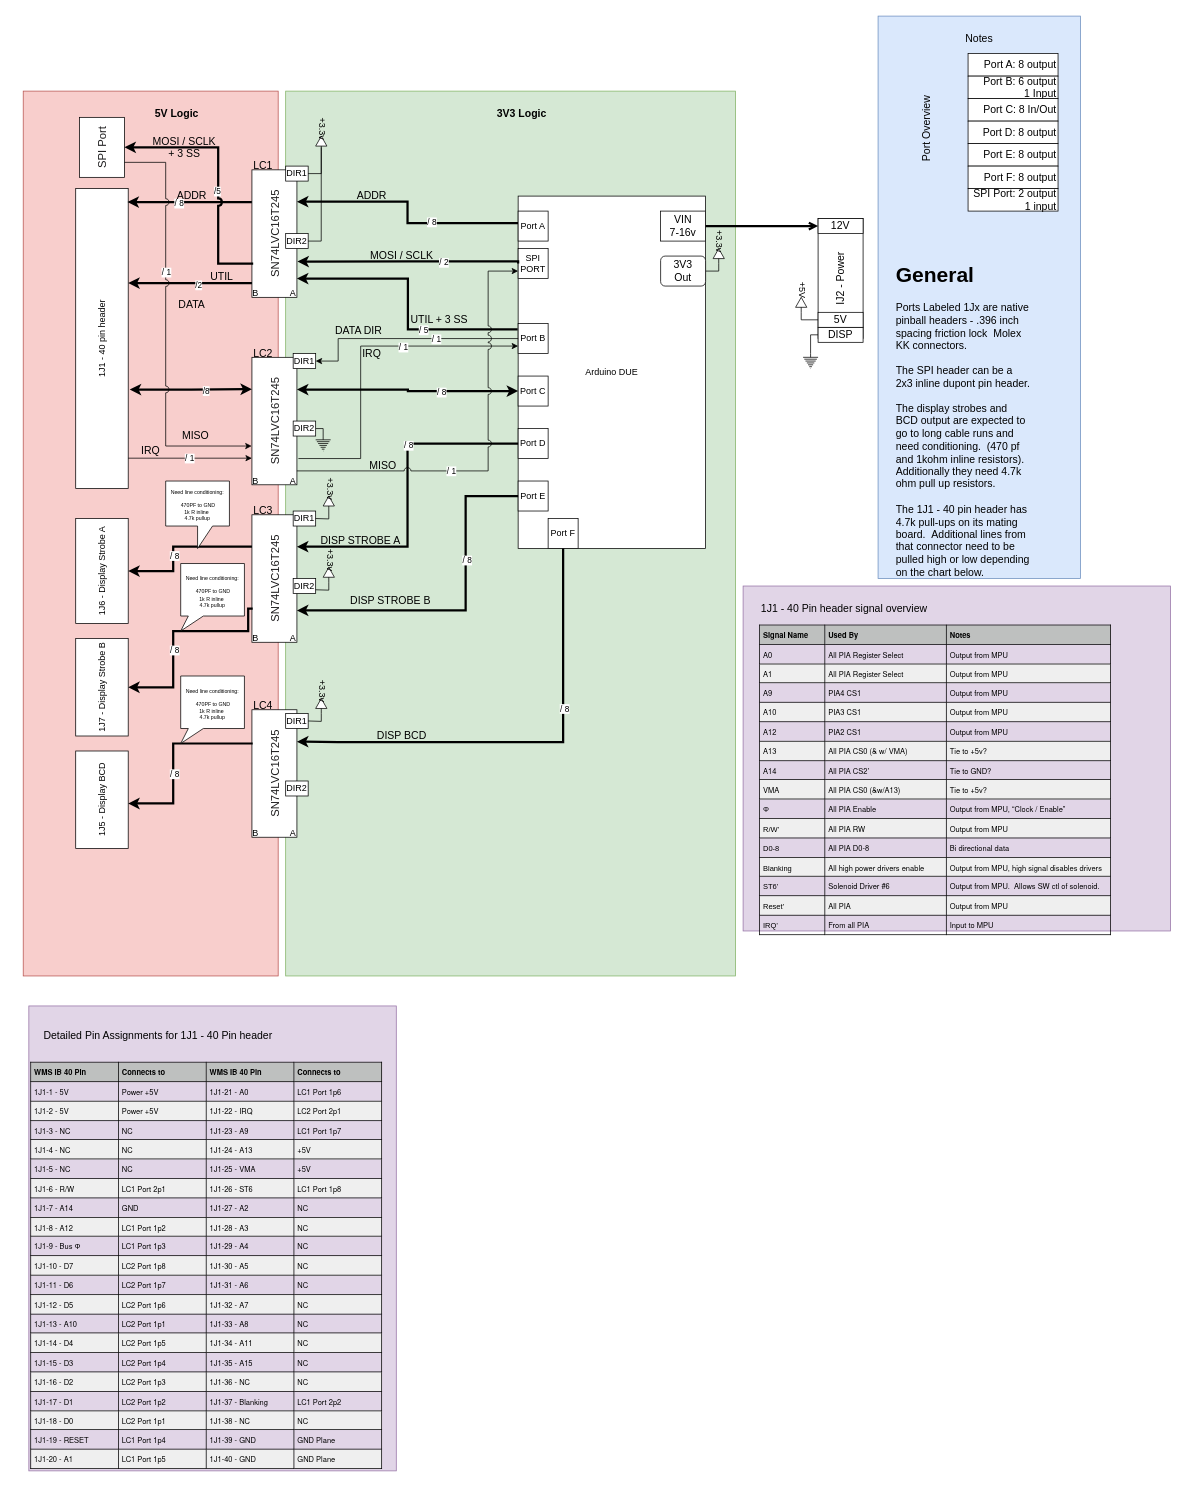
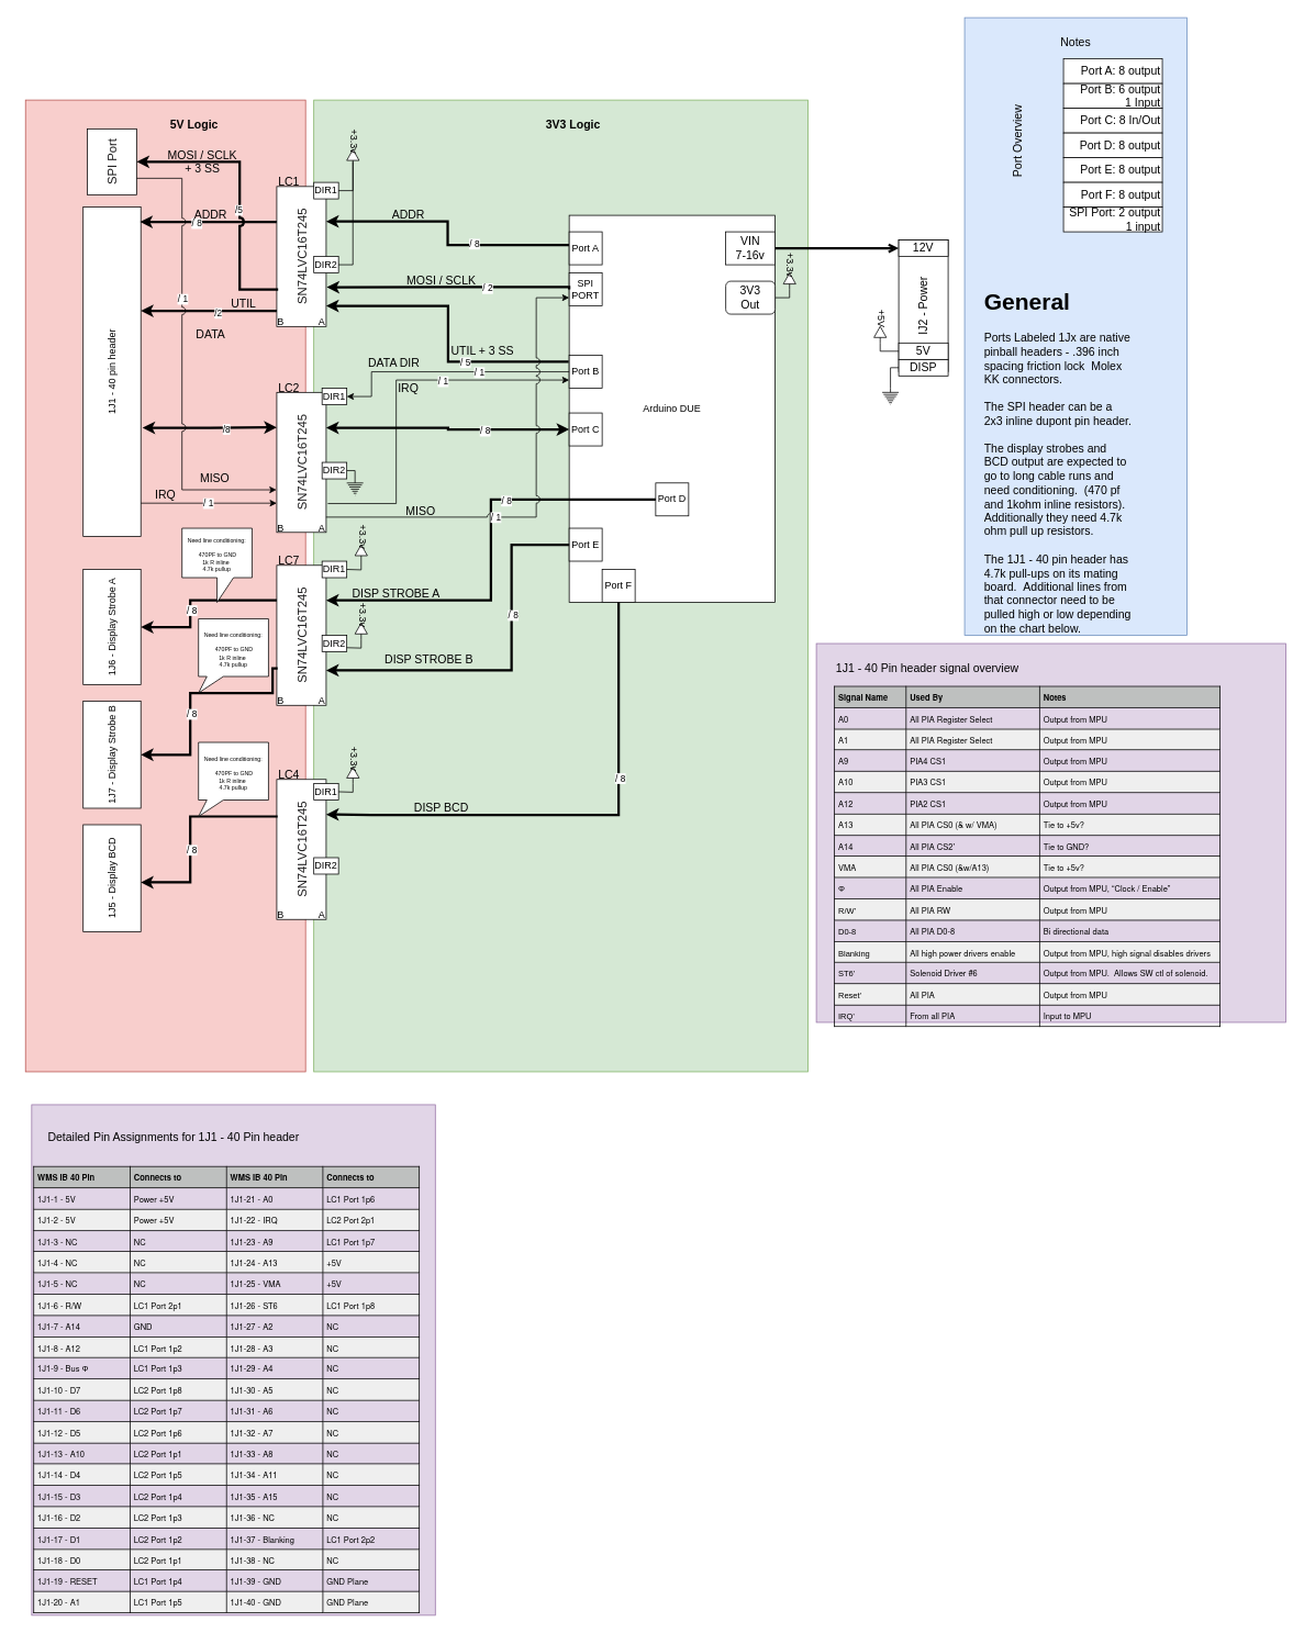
- <mxCell id="38" value="Port D" style="rounded=0;whiteSpace=wrap;html=1;" vertex="1" parent="1"><mxGeometry x="690" y="571" width="40" height="40" as="geometry" /></mxCell>
+ <mxCell id="38" value="Port D" style="rounded=0;whiteSpace=wrap;html=1;" vertex="1" parent="1"><mxGeometry x="795" y="586" width="40" height="40" as="geometry" /></mxCell>
- <mxCell id="134" value="LC3" style="text;html=1;strokeColor=none;fillColor=none;align=center;verticalAlign=middle;whiteSpace=wrap;rounded=0;fontSize=14;" vertex="1" parent="1"><mxGeometry x="330" y="671" width="40" height="20" as="geometry" /></mxCell>
+ <mxCell id="134" value="LC7" style="text;html=1;strokeColor=none;fillColor=none;align=center;verticalAlign=middle;whiteSpace=wrap;rounded=0;fontSize=14;" vertex="1" parent="1"><mxGeometry x="330" y="671" width="40" height="20" as="geometry" /></mxCell>
